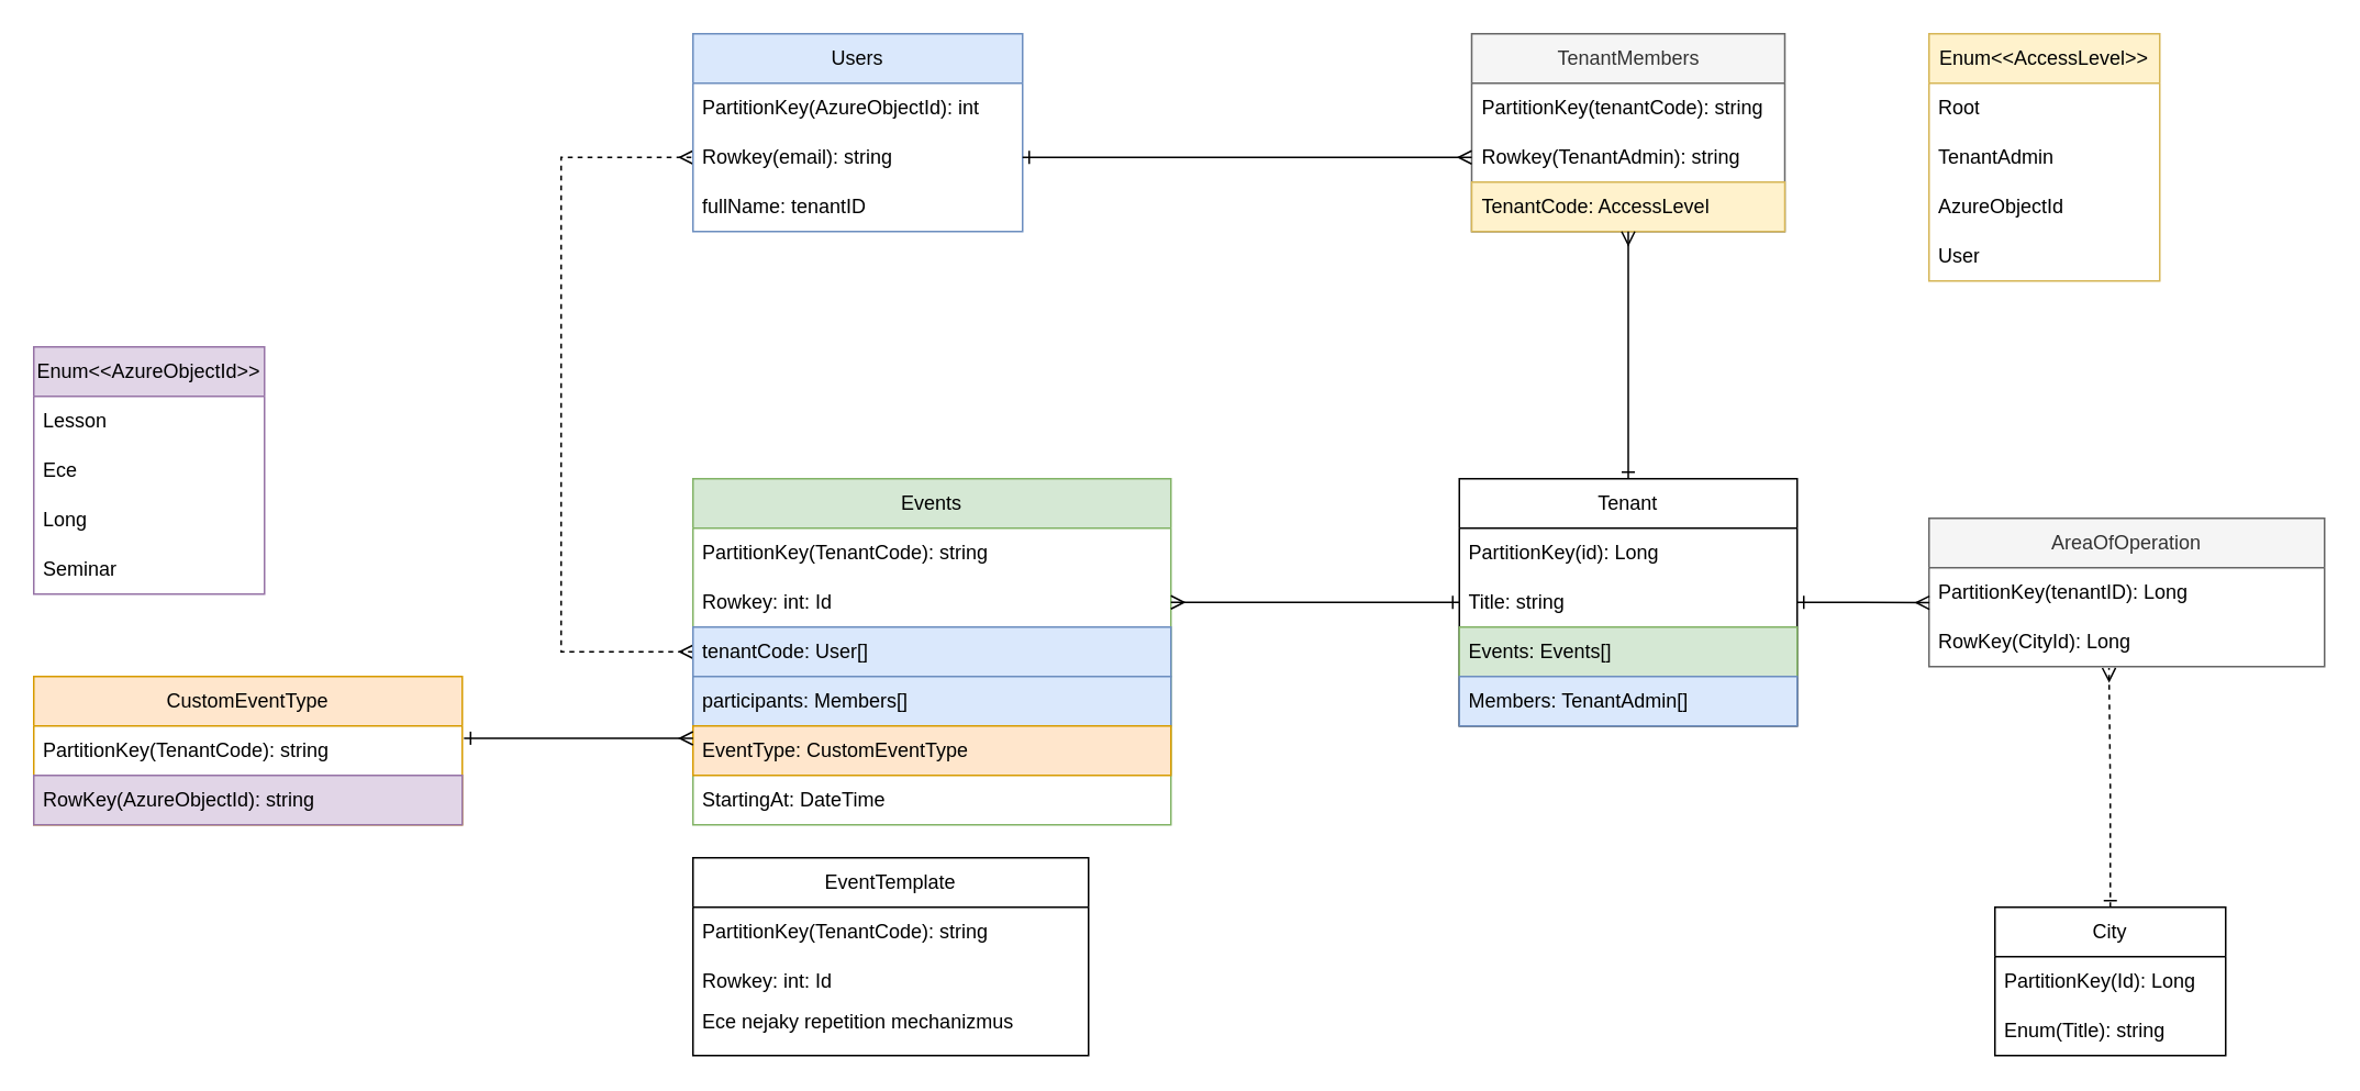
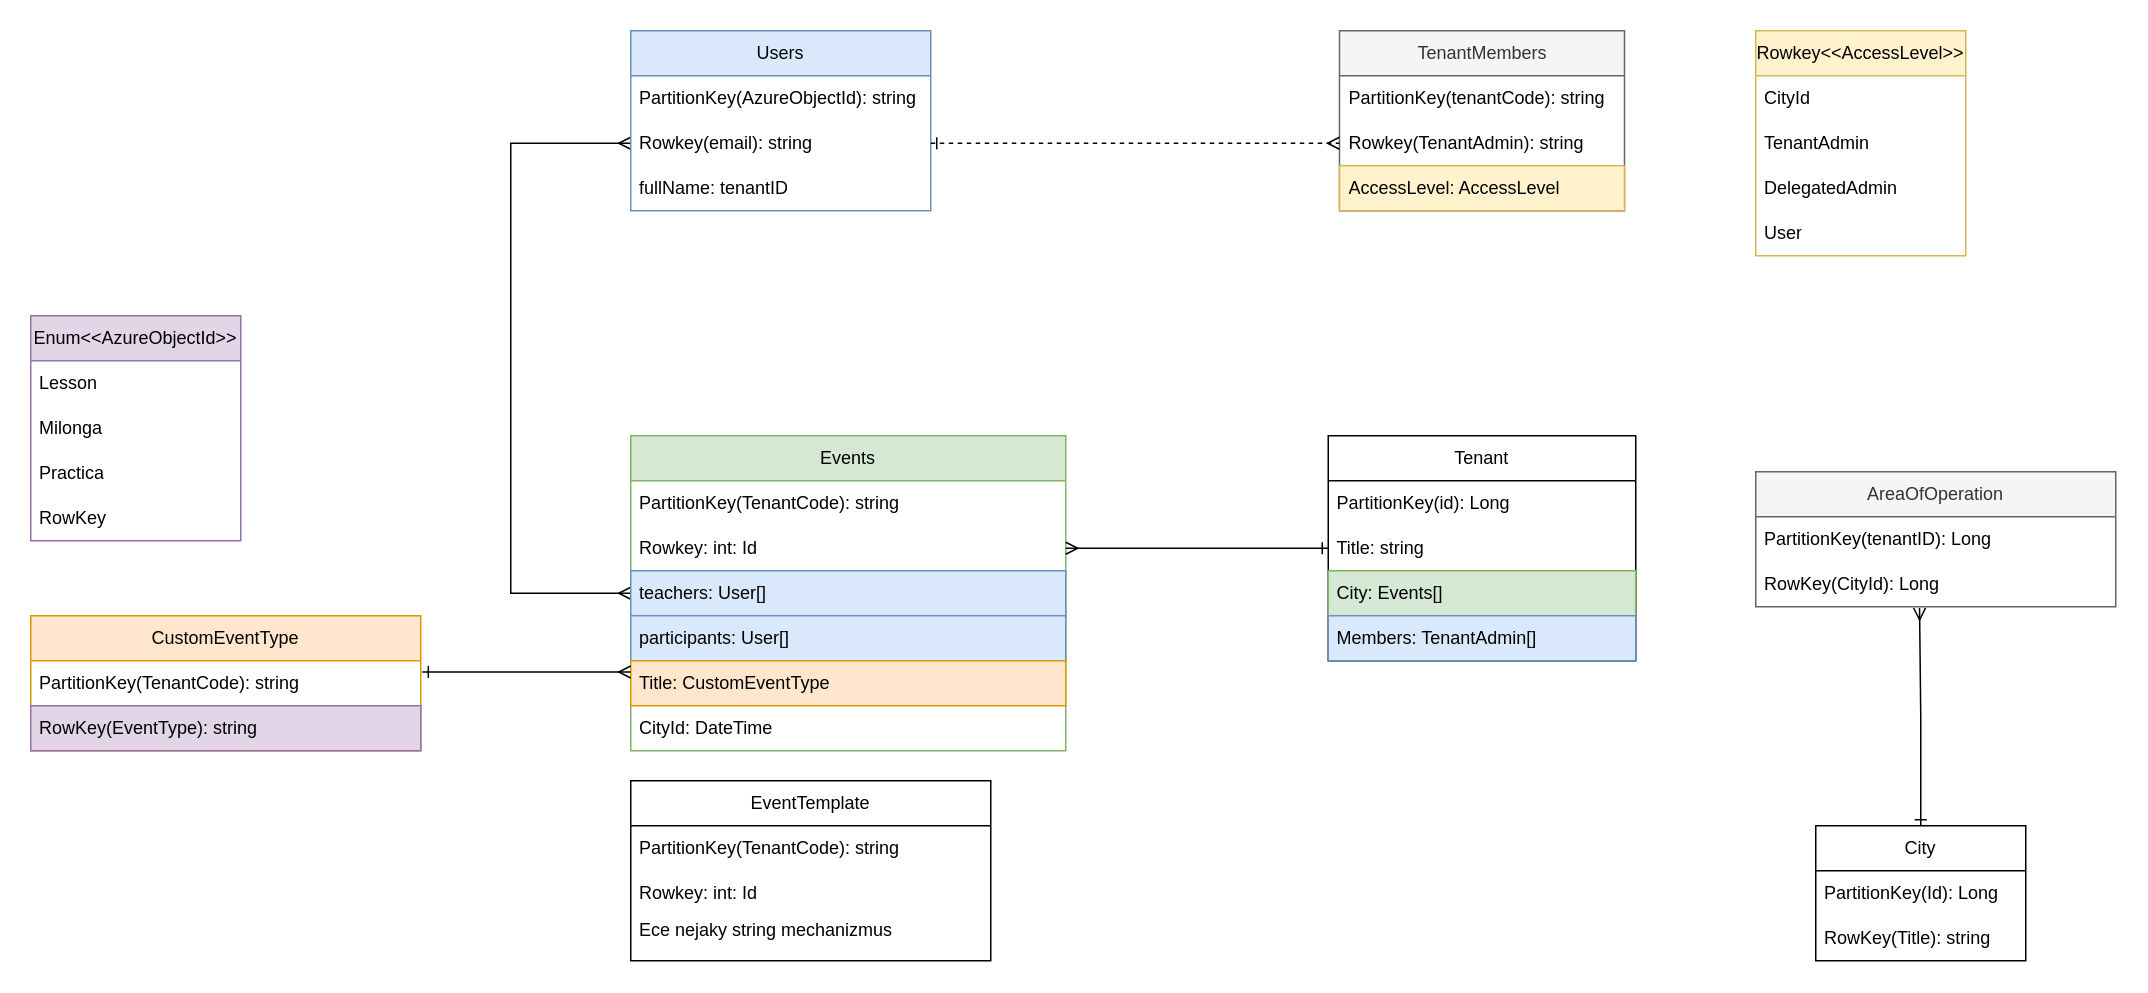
- <mxCell id="19" value="Enum&amp;lt;&amp;lt;AccessLevel&amp;gt;&amp;gt;" style="swimlane;fontStyle=0;childLayout=stackLayout;horizontal=1;startSize=30;horizontalStack=0;resizeParent=1;resizeParentMax=0;resizeLast=0;collapsible=1;marginBottom=0;whiteSpace=wrap;html=1;fillColor=#fff2cc;strokeColor=#d6b656;" parent="1" vertex="1"><mxGeometry x="1170" y="20" width="140" height="150" as="geometry" /></mxCell>
+ <mxCell id="19" value="Rowkey&amp;lt;&amp;lt;AccessLevel&amp;gt;&amp;gt;" style="swimlane;fontStyle=0;childLayout=stackLayout;horizontal=1;startSize=30;horizontalStack=0;resizeParent=1;resizeParentMax=0;resizeLast=0;collapsible=1;marginBottom=0;whiteSpace=wrap;html=1;fillColor=#fff2cc;strokeColor=#d6b656;" parent="1" vertex="1"><mxGeometry x="1170" y="20" width="140" height="150" as="geometry" /></mxCell>
- <mxCell id="28" value="PartitionKey(AzureObjectId): int" style="text;strokeColor=none;fillColor=none;align=left;verticalAlign=middle;spacingLeft=4;spacingRight=4;overflow=hidden;points=[[0,0.5],[1,0.5]];portConstraint=eastwest;rotatable=0;whiteSpace=wrap;html=1;" vertex="1" parent="27"><mxGeometry y="30" width="200" height="30" as="geometry" /></mxCell>
+ <mxCell id="28" value="PartitionKey(AzureObjectId): string" style="text;strokeColor=none;fillColor=none;align=left;verticalAlign=middle;spacingLeft=4;spacingRight=4;overflow=hidden;points=[[0,0.5],[1,0.5]];portConstraint=eastwest;rotatable=0;whiteSpace=wrap;html=1;" vertex="1" parent="27"><mxGeometry y="30" width="200" height="30" as="geometry" /></mxCell>
- <mxCell id="20" value="Root" style="text;strokeColor=none;fillColor=none;align=left;verticalAlign=middle;spacingLeft=4;spacingRight=4;overflow=hidden;points=[[0,0.5],[1,0.5]];portConstraint=eastwest;rotatable=0;whiteSpace=wrap;html=1;" parent="19" vertex="1"><mxGeometry y="30" width="140" height="30" as="geometry" /></mxCell>
+ <mxCell id="20" value="CityId" style="text;strokeColor=none;fillColor=none;align=left;verticalAlign=middle;spacingLeft=4;spacingRight=4;overflow=hidden;points=[[0,0.5],[1,0.5]];portConstraint=eastwest;rotatable=0;whiteSpace=wrap;html=1;" parent="19" vertex="1"><mxGeometry y="30" width="140" height="30" as="geometry" /></mxCell>
- <mxCell id="37" style="edgeStyle=orthogonalEdgeStyle;rounded=0;orthogonalLoop=1;jettySize=auto;html=1;exitX=1;exitY=0.5;exitDx=0;exitDy=0;endArrow=ERmany;endFill=0;entryX=0;entryY=0.5;entryDx=0;entryDy=0;startArrow=ERone;startFill=0;" edge="1" parent="1" source="29" target="4"><mxGeometry relative="1" as="geometry"><mxPoint x="850" y="94" as="targetPoint" /></mxGeometry></mxCell>
+ <mxCell id="37" style="edgeStyle=orthogonalEdgeStyle;rounded=0;orthogonalLoop=1;jettySize=auto;html=1;exitX=1;exitY=0.5;exitDx=0;exitDy=0;endArrow=ERmany;endFill=0;entryX=0;entryY=0.5;entryDx=0;entryDy=0;startArrow=ERone;startFill=0;dashed=1;" edge="1" parent="1" source="29" target="4"><mxGeometry relative="1" as="geometry"><mxPoint x="850" y="94" as="targetPoint" /></mxGeometry></mxCell>
- <mxCell id="5" value="TenantCode: AccessLevel" style="text;strokeColor=#d6b656;fillColor=#fff2cc;align=left;verticalAlign=middle;spacingLeft=4;spacingRight=4;overflow=hidden;points=[[0,0.5],[1,0.5]];portConstraint=eastwest;rotatable=0;whiteSpace=wrap;html=1;" parent="2" vertex="1"><mxGeometry y="90" width="190" height="30" as="geometry" /></mxCell>
+ <mxCell id="5" value="AccessLevel: AccessLevel" style="text;strokeColor=#d6b656;fillColor=#fff2cc;align=left;verticalAlign=middle;spacingLeft=4;spacingRight=4;overflow=hidden;points=[[0,0.5],[1,0.5]];portConstraint=eastwest;rotatable=0;whiteSpace=wrap;html=1;" parent="2" vertex="1"><mxGeometry y="90" width="190" height="30" as="geometry" /></mxCell>
- <mxCell id="22" value="AzureObjectId" style="text;strokeColor=none;fillColor=none;align=left;verticalAlign=middle;spacingLeft=4;spacingRight=4;overflow=hidden;points=[[0,0.5],[1,0.5]];portConstraint=eastwest;rotatable=0;whiteSpace=wrap;html=1;" parent="19" vertex="1"><mxGeometry y="90" width="140" height="30" as="geometry" /></mxCell>
+ <mxCell id="22" value="DelegatedAdmin" style="text;strokeColor=none;fillColor=none;align=left;verticalAlign=middle;spacingLeft=4;spacingRight=4;overflow=hidden;points=[[0,0.5],[1,0.5]];portConstraint=eastwest;rotatable=0;whiteSpace=wrap;html=1;" parent="19" vertex="1"><mxGeometry y="90" width="140" height="30" as="geometry" /></mxCell>
- <mxCell id="31" style="edgeStyle=orthogonalEdgeStyle;rounded=0;orthogonalLoop=1;jettySize=auto;html=1;exitX=0.5;exitY=0;exitDx=0;exitDy=0;entryX=0.5;entryY=1;entryDx=0;entryDy=0;endArrow=ERmany;endFill=0;startArrow=ERone;startFill=0;" edge="1" parent="1" source="32" target="2"><mxGeometry relative="1" as="geometry" /></mxCell>
- <mxCell id="6" style="edgeStyle=orthogonalEdgeStyle;rounded=0;orthogonalLoop=1;jettySize=auto;html=1;exitX=0;exitY=0.5;exitDx=0;exitDy=0;entryX=0;entryY=0.5;entryDx=0;entryDy=0;endArrow=ERmany;endFill=0;startArrow=ERmany;startFill=0;dashed=1;" edge="1" parent="1" source="7" target="29"><mxGeometry relative="1" as="geometry"><Array as="points"><mxPoint x="340" y="395" /><mxPoint x="340" y="95" /></Array></mxGeometry></mxCell>
+ <mxCell id="6" style="edgeStyle=orthogonalEdgeStyle;rounded=0;orthogonalLoop=1;jettySize=auto;html=1;exitX=0;exitY=0.5;exitDx=0;exitDy=0;entryX=0;entryY=0.5;entryDx=0;entryDy=0;endArrow=ERmany;endFill=0;startArrow=ERmany;startFill=0;" edge="1" parent="1" source="7" target="29"><mxGeometry relative="1" as="geometry"><Array as="points"><mxPoint x="340" y="395" /><mxPoint x="340" y="95" /></Array></mxGeometry></mxCell>
- <mxCell id="16" value="Ece" style="text;strokeColor=none;fillColor=none;align=left;verticalAlign=middle;spacingLeft=4;spacingRight=4;overflow=hidden;points=[[0,0.5],[1,0.5]];portConstraint=eastwest;rotatable=0;whiteSpace=wrap;html=1;" parent="14" vertex="1"><mxGeometry y="60" width="140" height="30" as="geometry" /></mxCell>
+ <mxCell id="16" value="Milonga" style="text;strokeColor=none;fillColor=none;align=left;verticalAlign=middle;spacingLeft=4;spacingRight=4;overflow=hidden;points=[[0,0.5],[1,0.5]];portConstraint=eastwest;rotatable=0;whiteSpace=wrap;html=1;" parent="14" vertex="1"><mxGeometry y="60" width="140" height="30" as="geometry" /></mxCell>
- <mxCell id="17" value="Long" style="text;strokeColor=none;fillColor=none;align=left;verticalAlign=middle;spacingLeft=4;spacingRight=4;overflow=hidden;points=[[0,0.5],[1,0.5]];portConstraint=eastwest;rotatable=0;whiteSpace=wrap;html=1;" parent="14" vertex="1"><mxGeometry y="90" width="140" height="30" as="geometry" /></mxCell>
+ <mxCell id="17" value="Practica" style="text;strokeColor=none;fillColor=none;align=left;verticalAlign=middle;spacingLeft=4;spacingRight=4;overflow=hidden;points=[[0,0.5],[1,0.5]];portConstraint=eastwest;rotatable=0;whiteSpace=wrap;html=1;" parent="14" vertex="1"><mxGeometry y="90" width="140" height="30" as="geometry" /></mxCell>
- <mxCell id="18" value="Seminar" style="text;strokeColor=none;fillColor=none;align=left;verticalAlign=middle;spacingLeft=4;spacingRight=4;overflow=hidden;points=[[0,0.5],[1,0.5]];portConstraint=eastwest;rotatable=0;whiteSpace=wrap;html=1;" parent="14" vertex="1"><mxGeometry y="120" width="140" height="30" as="geometry" /></mxCell>
+ <mxCell id="18" value="RowKey" style="text;strokeColor=none;fillColor=none;align=left;verticalAlign=middle;spacingLeft=4;spacingRight=4;overflow=hidden;points=[[0,0.5],[1,0.5]];portConstraint=eastwest;rotatable=0;whiteSpace=wrap;html=1;" parent="14" vertex="1"><mxGeometry y="120" width="140" height="30" as="geometry" /></mxCell>
- <mxCell id="47" style="edgeStyle=orthogonalEdgeStyle;rounded=0;orthogonalLoop=1;jettySize=auto;html=1;exitX=1;exitY=0.5;exitDx=0;exitDy=0;endArrow=ERmany;endFill=0;startArrow=ERone;startFill=0;entryX=0.001;entryY=0.707;entryDx=0;entryDy=0;entryPerimeter=0;" edge="1" parent="1" source="34" target="44"><mxGeometry relative="1" as="geometry"><mxPoint x="1270" y="590" as="sourcePoint" /><mxPoint x="1160" y="370" as="targetPoint" /></mxGeometry></mxCell>
- <mxCell id="10" value="tenantCode: User[]" style="text;strokeColor=#6c8ebf;fillColor=#dae8fc;align=left;verticalAlign=middle;spacingLeft=4;spacingRight=4;overflow=hidden;points=[[0,0.5],[1,0.5]];portConstraint=eastwest;rotatable=0;whiteSpace=wrap;html=1;" parent="7" vertex="1"><mxGeometry y="90" width="290" height="30" as="geometry" /></mxCell>
+ <mxCell id="10" value="teachers: User[]" style="text;strokeColor=#6c8ebf;fillColor=#dae8fc;align=left;verticalAlign=middle;spacingLeft=4;spacingRight=4;overflow=hidden;points=[[0,0.5],[1,0.5]];portConstraint=eastwest;rotatable=0;whiteSpace=wrap;html=1;" parent="7" vertex="1"><mxGeometry y="90" width="290" height="30" as="geometry" /></mxCell>
- <mxCell id="35" value="Events: Events[]" style="text;strokeColor=#82b366;fillColor=#d5e8d4;align=left;verticalAlign=middle;spacingLeft=4;spacingRight=4;overflow=hidden;points=[[0,0.5],[1,0.5]];portConstraint=eastwest;rotatable=0;whiteSpace=wrap;html=1;" vertex="1" parent="32"><mxGeometry y="90" width="205" height="30" as="geometry" /></mxCell>
+ <mxCell id="35" value="City: Events[]" style="text;strokeColor=#82b366;fillColor=#d5e8d4;align=left;verticalAlign=middle;spacingLeft=4;spacingRight=4;overflow=hidden;points=[[0,0.5],[1,0.5]];portConstraint=eastwest;rotatable=0;whiteSpace=wrap;html=1;" vertex="1" parent="32"><mxGeometry y="90" width="205" height="30" as="geometry" /></mxCell>
- <mxCell id="11" value="participants: Members[]" style="text;strokeColor=#6c8ebf;fillColor=#dae8fc;align=left;verticalAlign=middle;spacingLeft=4;spacingRight=4;overflow=hidden;points=[[0,0.5],[1,0.5]];portConstraint=eastwest;rotatable=0;whiteSpace=wrap;html=1;" parent="7" vertex="1"><mxGeometry y="120" width="290" height="30" as="geometry" /></mxCell>
+ <mxCell id="11" value="participants: User[]" style="text;strokeColor=#6c8ebf;fillColor=#dae8fc;align=left;verticalAlign=middle;spacingLeft=4;spacingRight=4;overflow=hidden;points=[[0,0.5],[1,0.5]];portConstraint=eastwest;rotatable=0;whiteSpace=wrap;html=1;" parent="7" vertex="1"><mxGeometry y="120" width="290" height="30" as="geometry" /></mxCell>
- <mxCell id="12" value="EventType: CustomEventType" style="text;strokeColor=#d79b00;fillColor=#ffe6cc;align=left;verticalAlign=middle;spacingLeft=4;spacingRight=4;overflow=hidden;points=[[0,0.5],[1,0.5]];portConstraint=eastwest;rotatable=0;whiteSpace=wrap;html=1;" parent="7" vertex="1"><mxGeometry y="150" width="290" height="30" as="geometry" /></mxCell>
+ <mxCell id="12" value="Title: CustomEventType" style="text;strokeColor=#d79b00;fillColor=#ffe6cc;align=left;verticalAlign=middle;spacingLeft=4;spacingRight=4;overflow=hidden;points=[[0,0.5],[1,0.5]];portConstraint=eastwest;rotatable=0;whiteSpace=wrap;html=1;" parent="7" vertex="1"><mxGeometry y="150" width="290" height="30" as="geometry" /></mxCell>
- <mxCell id="46" style="edgeStyle=orthogonalEdgeStyle;rounded=0;orthogonalLoop=1;jettySize=auto;html=1;endArrow=ERmany;endFill=0;startArrow=ERone;startFill=0;entryX=0.455;entryY=1.026;entryDx=0;entryDy=0;entryPerimeter=0;exitX=0.5;exitY=0;exitDx=0;exitDy=0;dashed=1;" edge="1" parent="1" source="40" target="45"><mxGeometry relative="1" as="geometry"><mxPoint x="1279" y="530" as="sourcePoint" /><mxPoint x="1280" y="420" as="targetPoint" /></mxGeometry></mxCell>
+ <mxCell id="46" style="edgeStyle=orthogonalEdgeStyle;rounded=0;orthogonalLoop=1;jettySize=auto;html=1;endArrow=ERmany;endFill=0;startArrow=ERone;startFill=0;entryX=0.455;entryY=1.026;entryDx=0;entryDy=0;entryPerimeter=0;exitX=0.5;exitY=0;exitDx=0;exitDy=0;" edge="1" parent="1" source="40" target="45"><mxGeometry relative="1" as="geometry"><mxPoint x="1279" y="530" as="sourcePoint" /><mxPoint x="1280" y="420" as="targetPoint" /></mxGeometry></mxCell>
- <mxCell id="26" value="RowKey(AzureObjectId): string" style="text;strokeColor=#9673a6;fillColor=#e1d5e7;align=left;verticalAlign=middle;spacingLeft=4;spacingRight=4;overflow=hidden;points=[[0,0.5],[1,0.5]];portConstraint=eastwest;rotatable=0;whiteSpace=wrap;html=1;" vertex="1" parent="24"><mxGeometry y="60" width="260" height="30" as="geometry" /></mxCell>
+ <mxCell id="26" value="RowKey(EventType): string" style="text;strokeColor=#9673a6;fillColor=#e1d5e7;align=left;verticalAlign=middle;spacingLeft=4;spacingRight=4;overflow=hidden;points=[[0,0.5],[1,0.5]];portConstraint=eastwest;rotatable=0;whiteSpace=wrap;html=1;" vertex="1" parent="24"><mxGeometry y="60" width="260" height="30" as="geometry" /></mxCell>
- <mxCell id="13" value="StartingAt: DateTime" style="text;strokeColor=none;fillColor=none;align=left;verticalAlign=middle;spacingLeft=4;spacingRight=4;overflow=hidden;points=[[0,0.5],[1,0.5]];portConstraint=eastwest;rotatable=0;whiteSpace=wrap;html=1;" parent="7" vertex="1"><mxGeometry y="180" width="290" height="30" as="geometry" /></mxCell>
+ <mxCell id="13" value="CityId: DateTime" style="text;strokeColor=none;fillColor=none;align=left;verticalAlign=middle;spacingLeft=4;spacingRight=4;overflow=hidden;points=[[0,0.5],[1,0.5]];portConstraint=eastwest;rotatable=0;whiteSpace=wrap;html=1;" parent="7" vertex="1"><mxGeometry y="180" width="290" height="30" as="geometry" /></mxCell>
- <mxCell id="51" value="Ece nejaky repetition mechanizmus&lt;div&gt;&lt;br&gt;&lt;/div&gt;" style="text;strokeColor=none;fillColor=none;align=left;verticalAlign=middle;spacingLeft=4;spacingRight=4;overflow=hidden;points=[[0,0.5],[1,0.5]];portConstraint=eastwest;rotatable=0;whiteSpace=wrap;html=1;" vertex="1" parent="48"><mxGeometry y="90" width="240" height="30" as="geometry" /></mxCell>
+ <mxCell id="51" value="Ece nejaky string mechanizmus&lt;div&gt;&lt;br&gt;&lt;/div&gt;" style="text;strokeColor=none;fillColor=none;align=left;verticalAlign=middle;spacingLeft=4;spacingRight=4;overflow=hidden;points=[[0,0.5],[1,0.5]];portConstraint=eastwest;rotatable=0;whiteSpace=wrap;html=1;" vertex="1" parent="48"><mxGeometry y="90" width="240" height="30" as="geometry" /></mxCell>
- <mxCell id="42" value="Enum(Title): string" style="text;strokeColor=none;fillColor=none;align=left;verticalAlign=middle;spacingLeft=4;spacingRight=4;overflow=hidden;points=[[0,0.5],[1,0.5]];portConstraint=eastwest;rotatable=0;whiteSpace=wrap;html=1;" vertex="1" parent="40"><mxGeometry y="60" width="140" height="30" as="geometry" /></mxCell>
+ <mxCell id="42" value="RowKey(Title): string" style="text;strokeColor=none;fillColor=none;align=left;verticalAlign=middle;spacingLeft=4;spacingRight=4;overflow=hidden;points=[[0,0.5],[1,0.5]];portConstraint=eastwest;rotatable=0;whiteSpace=wrap;html=1;" vertex="1" parent="40"><mxGeometry y="60" width="140" height="30" as="geometry" /></mxCell>
